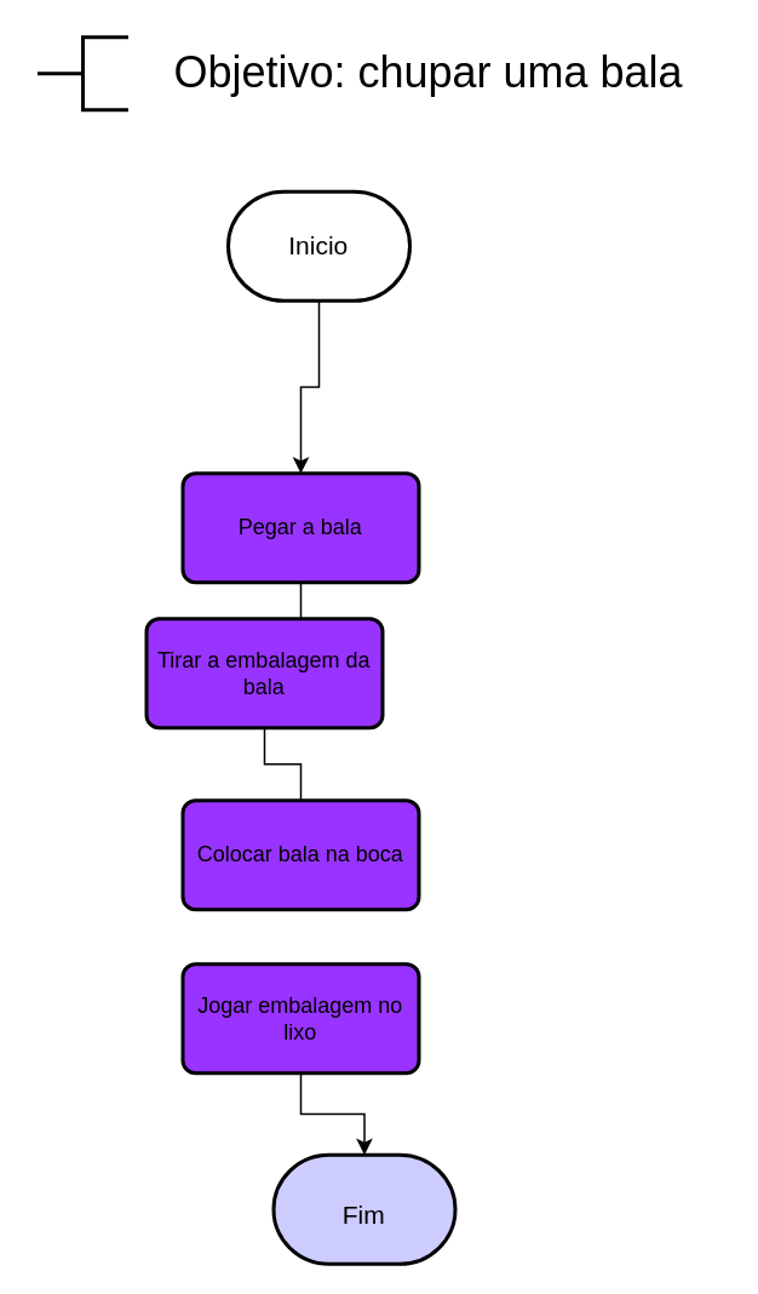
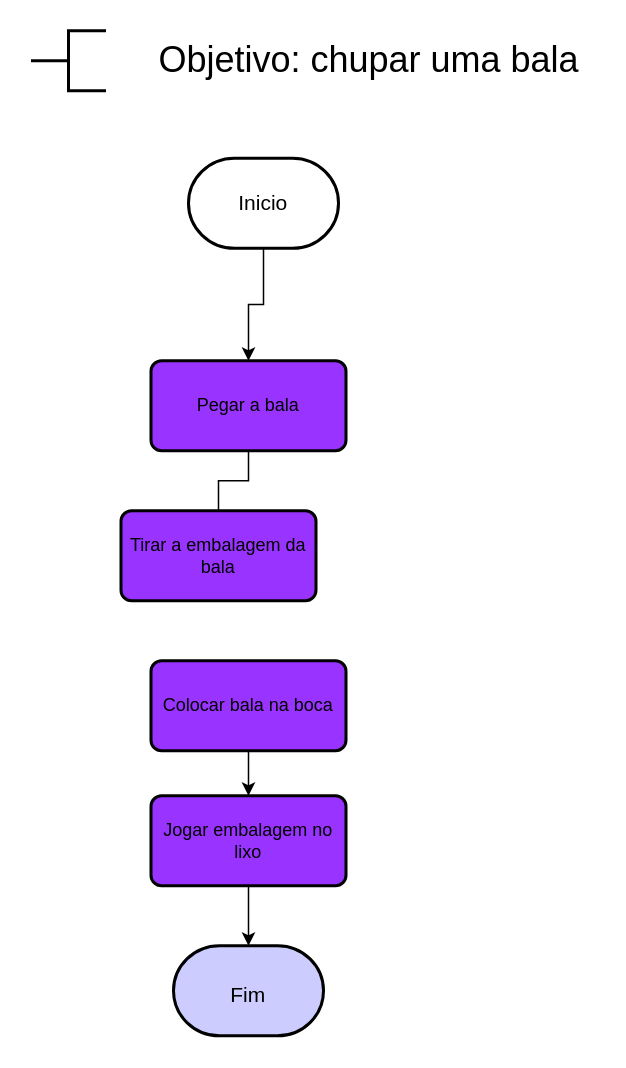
- <mxCell id="7" value="Objetivo: chupar uma bala" style="text;html=1;align=center;verticalAlign=middle;resizable=0;points=[];autosize=1;strokeColor=none;fillColor=none;fontSize=24;" vertex="1" parent="1"><mxGeometry x="85" y="20" width="300" height="40" as="geometry" /></mxCell>
+ <mxCell id="7" value="Objetivo: chupar uma bala" style="text;html=1;align=center;verticalAlign=middle;resizable=0;points=[];autosize=1;strokeColor=none;fillColor=none;fontSize=24;" vertex="1" parent="1"><mxGeometry x="95" y="20" width="300" height="40" as="geometry" /></mxCell>
- <mxCell id="4" value="Pegar a bala" style="rounded=1;whiteSpace=wrap;html=1;absoluteArcSize=1;arcSize=14;strokeWidth=2;fillColor=#9933FF;" vertex="1" parent="1"><mxGeometry x="100" y="260" width="130" height="60" as="geometry" /></mxCell>
+ <mxCell id="4" value="Pegar a bala" style="rounded=1;whiteSpace=wrap;html=1;absoluteArcSize=1;arcSize=14;strokeWidth=2;fillColor=#9933FF;" vertex="1" parent="1"><mxGeometry x="100" y="240" width="130" height="60" as="geometry" /></mxCell>
- <mxCell id="13" value="" style="edgeStyle=orthogonalEdgeStyle;rounded=0;orthogonalLoop=1;jettySize=auto;html=1;startArrow=none;endArrow=none;" edge="1" parent="1" source="9" target="12"><mxGeometry relative="1" as="geometry"><mxPoint x="165" y="400" as="sourcePoint" /><mxPoint x="160" y="500" as="targetPoint" /></mxGeometry></mxCell>
+ <mxCell id="11" value="" style="edgeStyle=orthogonalEdgeStyle;rounded=0;orthogonalLoop=1;jettySize=auto;html=1;fontSize=14;" edge="1" parent="1" source="12" target="15"><mxGeometry relative="1" as="geometry" /></mxCell>
- <mxCell id="5" value="&lt;font style=&quot;font-size: 14px;&quot;&gt;Fim&lt;/font&gt;" style="strokeWidth=2;html=1;shape=mxgraph.flowchart.terminator;whiteSpace=wrap;fontSize=24;fillColor=#CCCCFF;" vertex="1" parent="1"><mxGeometry x="150" y="635" width="100" height="60" as="geometry" /></mxCell>
+ <mxCell id="5" value="&lt;font style=&quot;font-size: 14px;&quot;&gt;Fim&lt;/font&gt;" style="strokeWidth=2;html=1;shape=mxgraph.flowchart.terminator;whiteSpace=wrap;fontSize=24;fillColor=#CCCCFF;" vertex="1" parent="1"><mxGeometry x="115" y="630" width="100" height="60" as="geometry" /></mxCell>
